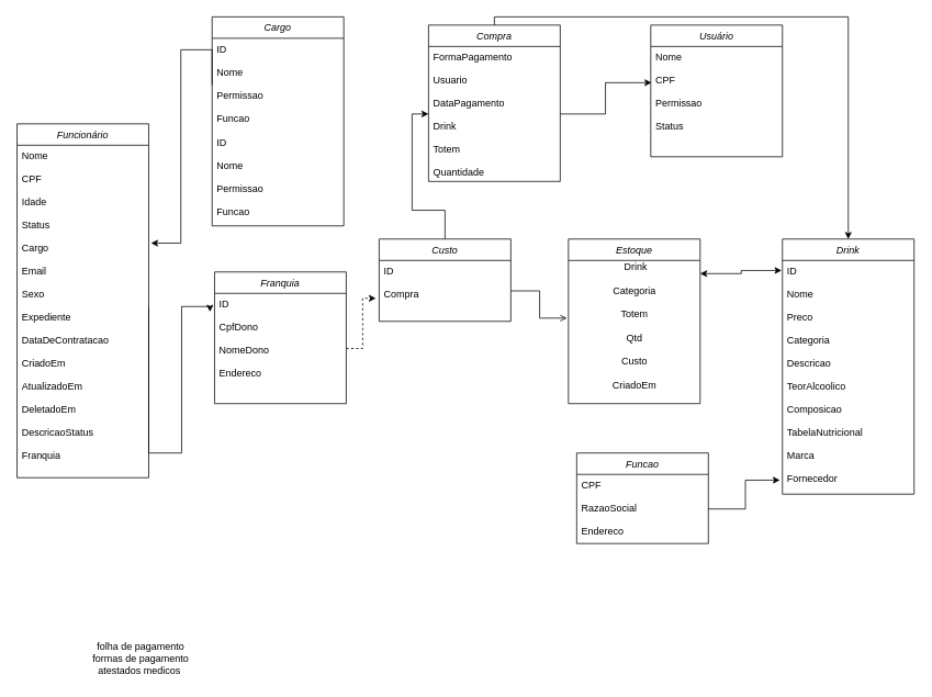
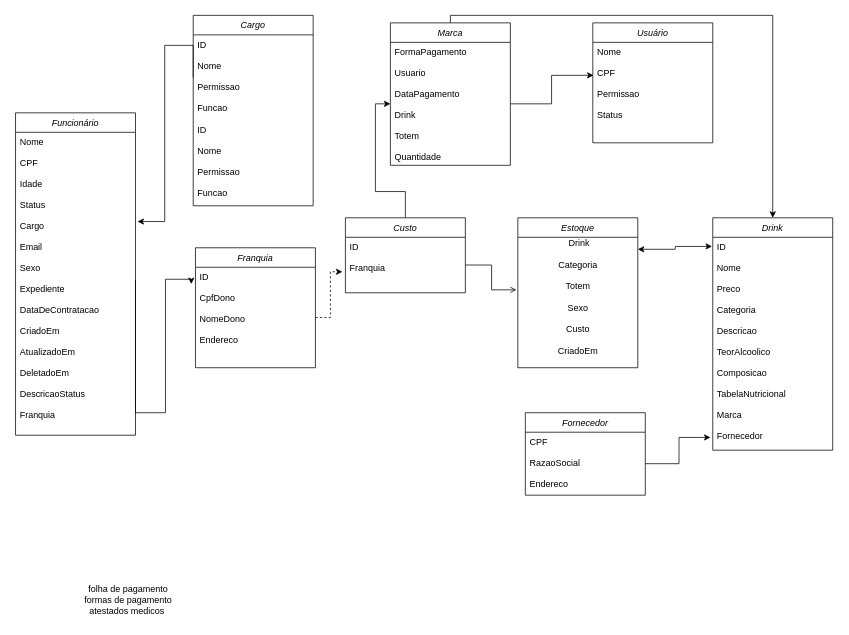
- <mxCell id="26" value="Compra" style="swimlane;fontStyle=2;align=center;verticalAlign=top;childLayout=stackLayout;horizontal=1;startSize=26;horizontalStack=0;resizeParent=1;resizeLast=0;collapsible=1;marginBottom=0;rounded=0;shadow=0;strokeWidth=1;" vertex="1" parent="1"><mxGeometry x="520" y="30" width="160" height="190" as="geometry"><mxRectangle x="230" y="140" width="160" height="26" as="alternateBounds" /></mxGeometry></mxCell>
+ <mxCell id="26" value="Marca" style="swimlane;fontStyle=2;align=center;verticalAlign=top;childLayout=stackLayout;horizontal=1;startSize=26;horizontalStack=0;resizeParent=1;resizeLast=0;collapsible=1;marginBottom=0;rounded=0;shadow=0;strokeWidth=1;" vertex="1" parent="1"><mxGeometry x="520" y="30" width="160" height="190" as="geometry"><mxRectangle x="230" y="140" width="160" height="26" as="alternateBounds" /></mxGeometry></mxCell>
- <mxCell id="19" value="ID&#10;&#10;Compra" style="text;align=left;verticalAlign=top;spacingLeft=4;spacingRight=4;overflow=hidden;rotatable=0;points=[[0,0.5],[1,0.5]];portConstraint=eastwest;" vertex="1" parent="18"><mxGeometry y="26" width="160" height="74" as="geometry" /></mxCell>
+ <mxCell id="19" value="ID&#10;&#10;Franquia" style="text;align=left;verticalAlign=top;spacingLeft=4;spacingRight=4;overflow=hidden;rotatable=0;points=[[0,0.5],[1,0.5]];portConstraint=eastwest;" vertex="1" parent="18"><mxGeometry y="26" width="160" height="74" as="geometry" /></mxCell>
- <mxCell id="12" value="&amp;nbsp;Drink&lt;br&gt;&lt;br&gt;Categoria&lt;br&gt;&lt;br&gt;Totem&lt;br&gt;&lt;br&gt;Qtd&lt;br&gt;&lt;br&gt;Custo&lt;br&gt;&lt;br&gt;CriadoEm" style="text;html=1;align=center;verticalAlign=middle;resizable=0;points=[];autosize=1;strokeColor=none;fillColor=none;" vertex="1" parent="11"><mxGeometry y="26" width="160" height="160" as="geometry" /></mxCell>
+ <mxCell id="12" value="&amp;nbsp;Drink&lt;br&gt;&lt;br&gt;Categoria&lt;br&gt;&lt;br&gt;Totem&lt;br&gt;&lt;br&gt;Sexo&lt;br&gt;&lt;br&gt;Custo&lt;br&gt;&lt;br&gt;CriadoEm" style="text;html=1;align=center;verticalAlign=middle;resizable=0;points=[];autosize=1;strokeColor=none;fillColor=none;" vertex="1" parent="11"><mxGeometry y="26" width="160" height="160" as="geometry" /></mxCell>
- <mxCell id="14" value="Funcao" style="swimlane;fontStyle=2;align=center;verticalAlign=top;childLayout=stackLayout;horizontal=1;startSize=26;horizontalStack=0;resizeParent=1;resizeLast=0;collapsible=1;marginBottom=0;rounded=0;shadow=0;strokeWidth=1;" vertex="1" parent="1"><mxGeometry x="700" y="550" width="160" height="110" as="geometry"><mxRectangle x="230" y="140" width="160" height="26" as="alternateBounds" /></mxGeometry></mxCell>
+ <mxCell id="14" value="Fornecedor" style="swimlane;fontStyle=2;align=center;verticalAlign=top;childLayout=stackLayout;horizontal=1;startSize=26;horizontalStack=0;resizeParent=1;resizeLast=0;collapsible=1;marginBottom=0;rounded=0;shadow=0;strokeWidth=1;" vertex="1" parent="1"><mxGeometry x="700" y="550" width="160" height="110" as="geometry"><mxRectangle x="230" y="140" width="160" height="26" as="alternateBounds" /></mxGeometry></mxCell>
